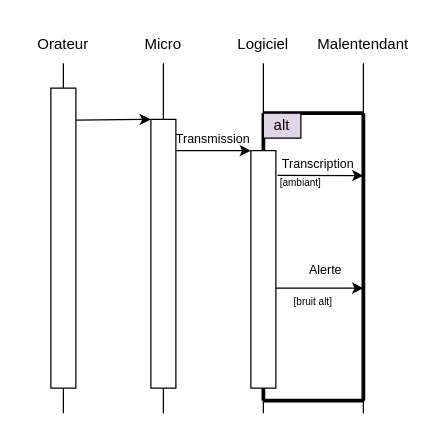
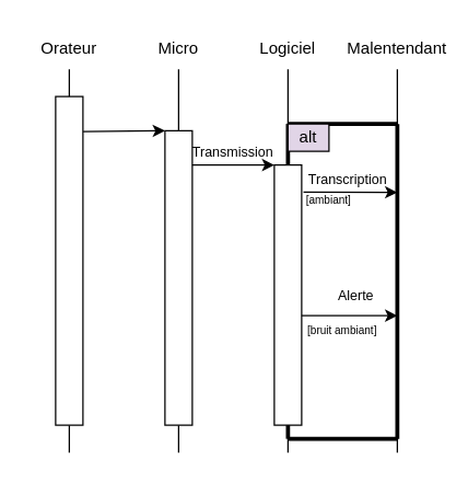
- <mxCell id="30" value="&lt;font style=&quot;font-size: 8px;&quot;&gt;[bruit alt]&lt;/font&gt;" style="text;html=1;align=center;verticalAlign=middle;whiteSpace=wrap;rounded=0;" vertex="1" parent="1"><mxGeometry x="220" y="225" width="60" height="30" as="geometry" /></mxCell>
+ <mxCell id="30" value="&lt;font style=&quot;font-size: 8px;&quot;&gt;[bruit ambiant]&lt;/font&gt;" style="text;html=1;align=center;verticalAlign=middle;whiteSpace=wrap;rounded=0;" vertex="1" parent="1"><mxGeometry x="220" y="225" width="60" height="30" as="geometry" /></mxCell>
